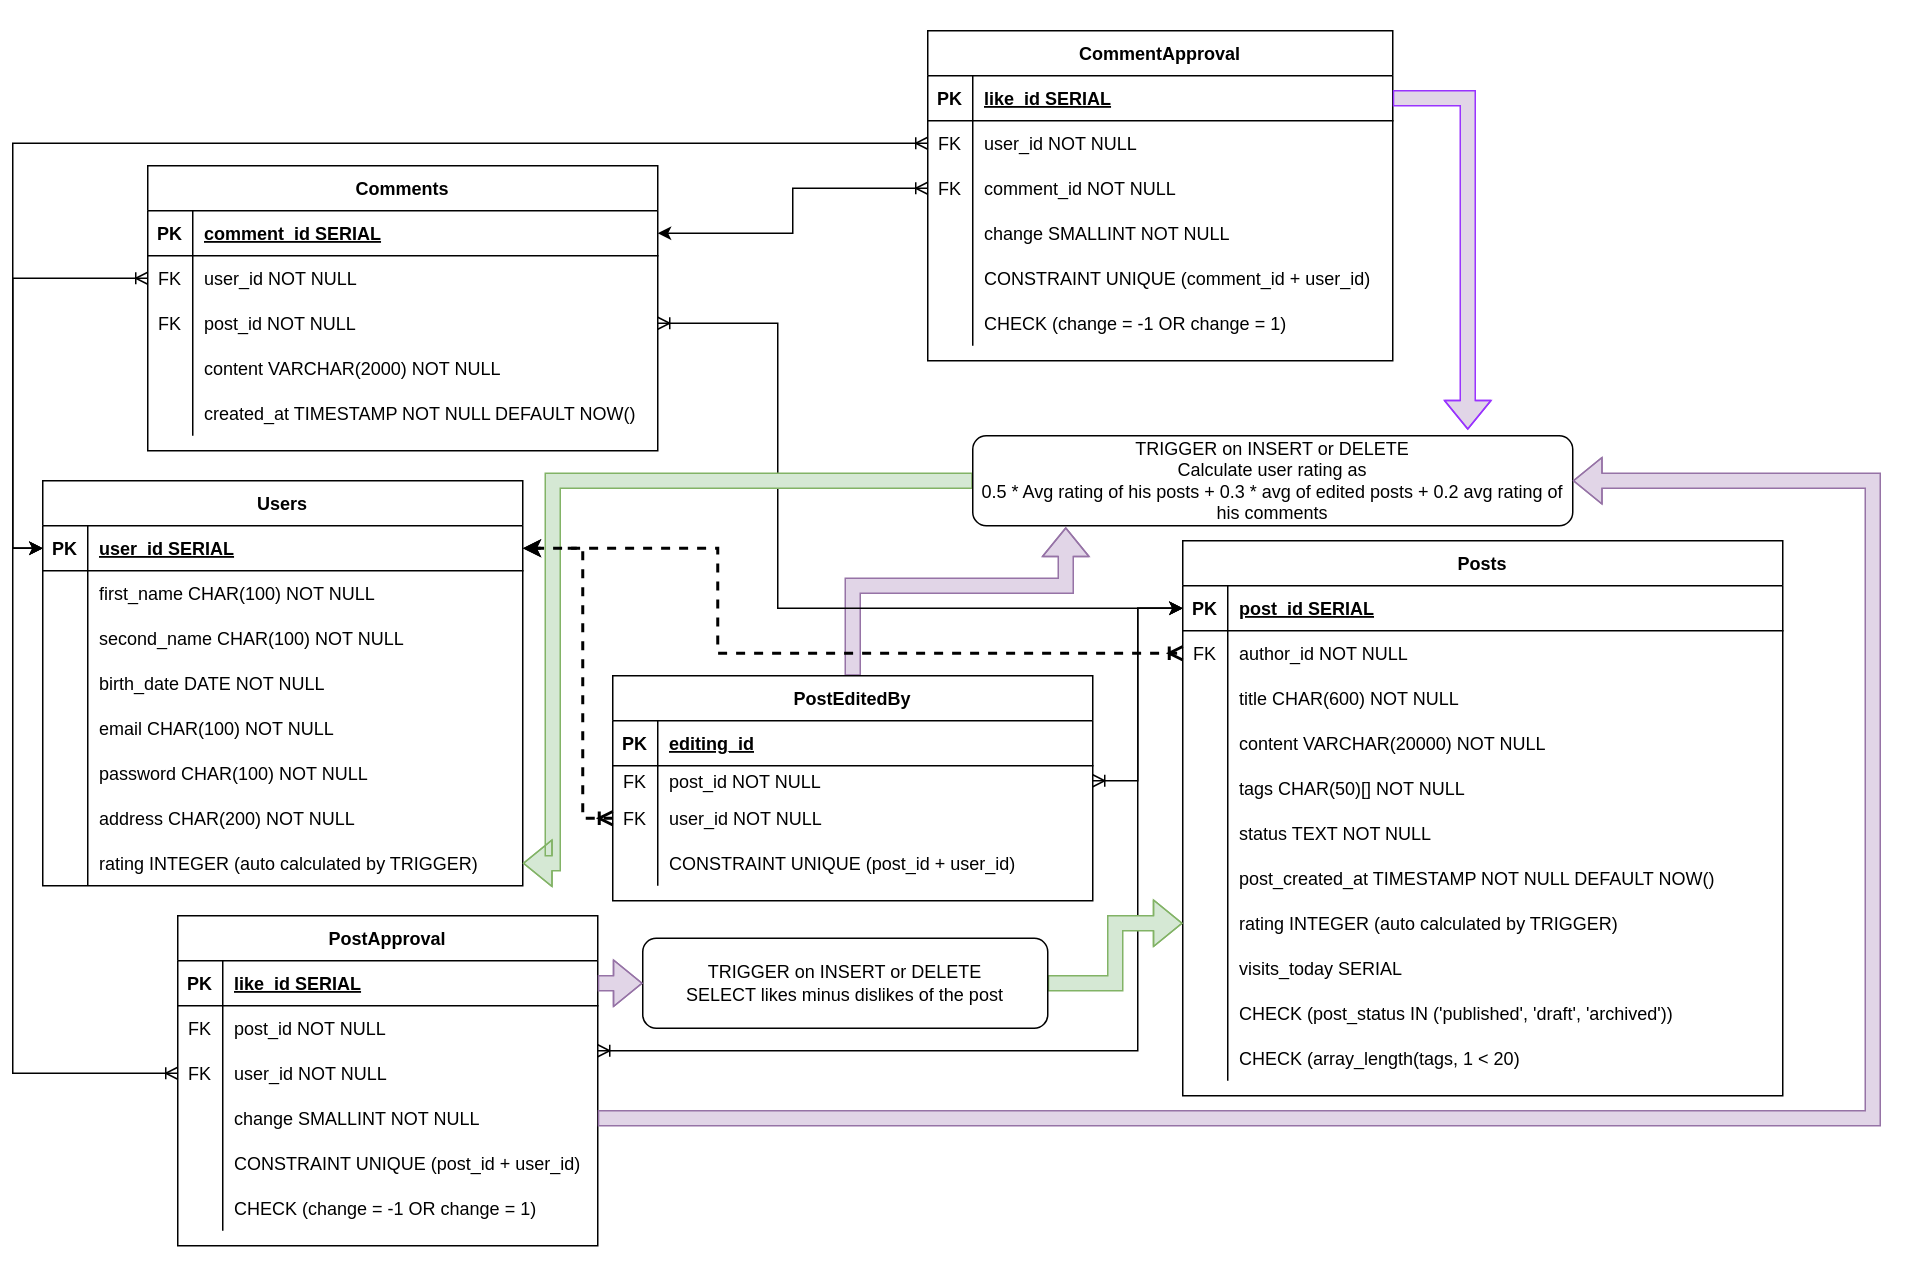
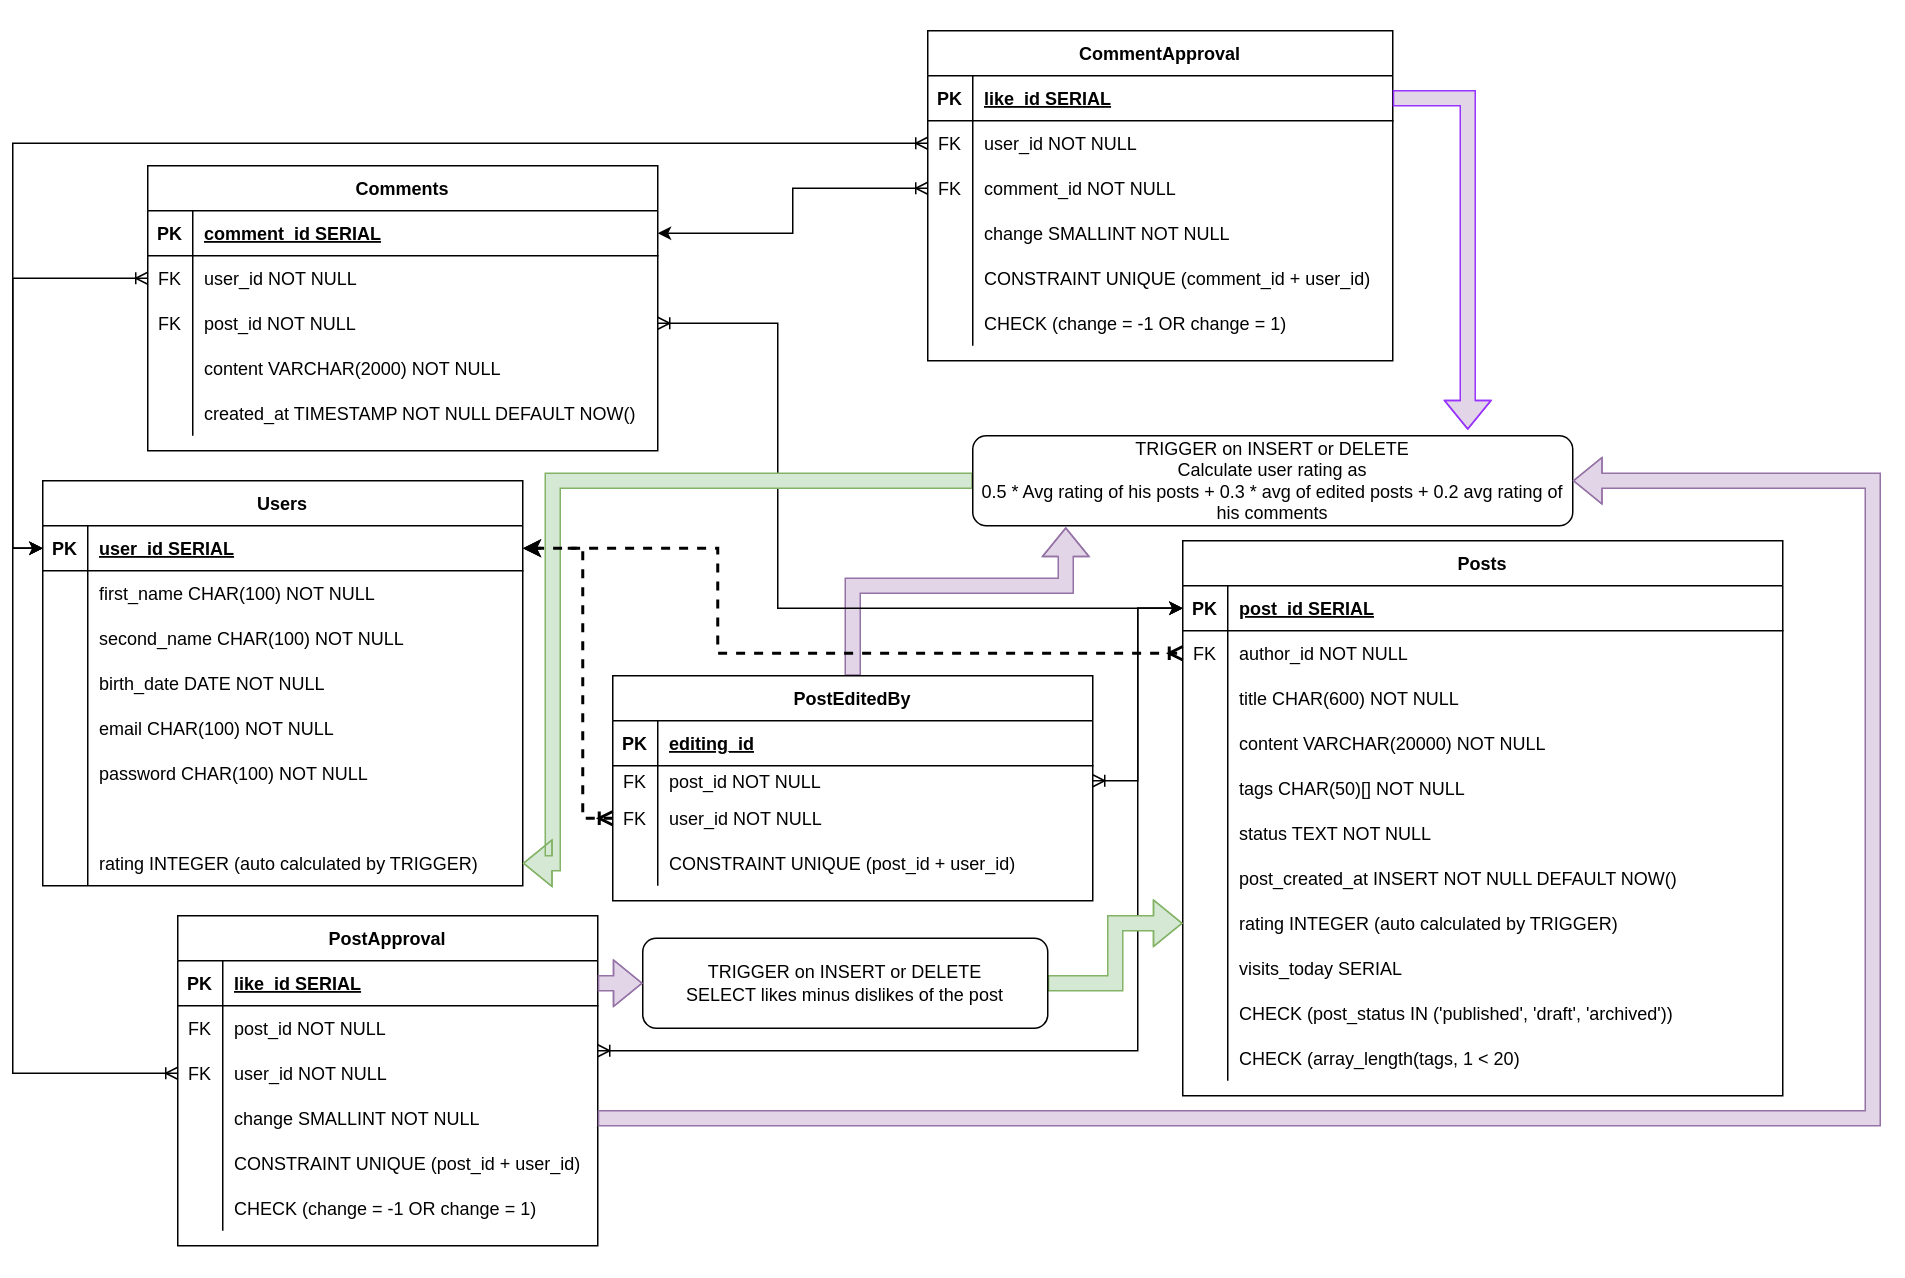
- <mxCell id="23" value="address CHAR(200) NOT NULL" style="shape=partialRectangle;overflow=hidden;connectable=0;fillColor=none;top=0;left=0;bottom=0;right=0;align=left;spacingLeft=6;" parent="21" vertex="1"><mxGeometry x="30" width="290" height="30" as="geometry"><mxRectangle width="290" height="30" as="alternateBounds" /></mxGeometry></mxCell>
- <mxCell id="48" value="post_created_at TIMESTAMP NOT NULL DEFAULT NOW()" style="shape=partialRectangle;connectable=0;fillColor=none;top=0;left=0;bottom=0;right=0;align=left;spacingLeft=6;overflow=hidden;" parent="46" vertex="1"><mxGeometry x="30" width="370" height="30" as="geometry"><mxRectangle width="370" height="30" as="alternateBounds" /></mxGeometry></mxCell>
+ <mxCell id="48" value="post_created_at INSERT NOT NULL DEFAULT NOW()" style="shape=partialRectangle;connectable=0;fillColor=none;top=0;left=0;bottom=0;right=0;align=left;spacingLeft=6;overflow=hidden;" parent="46" vertex="1"><mxGeometry x="30" width="370" height="30" as="geometry"><mxRectangle width="370" height="30" as="alternateBounds" /></mxGeometry></mxCell>
